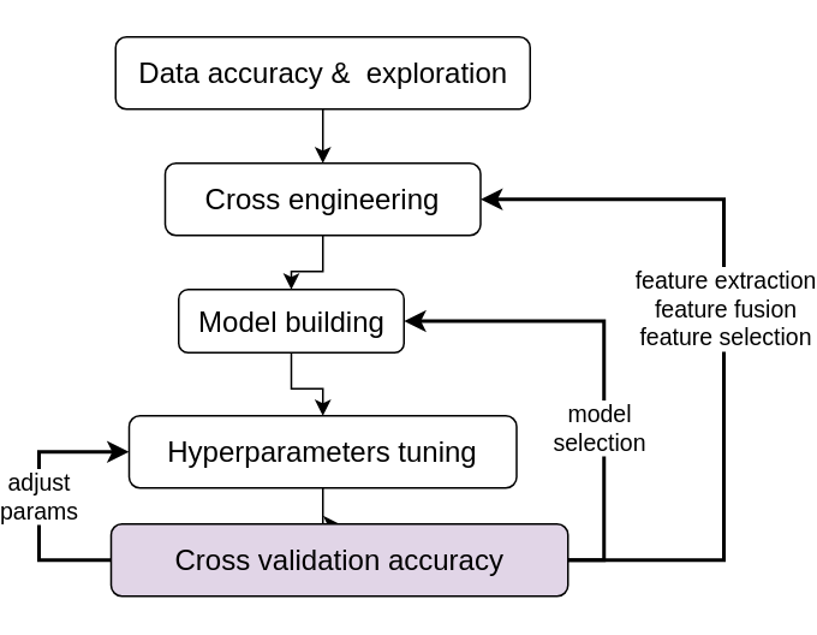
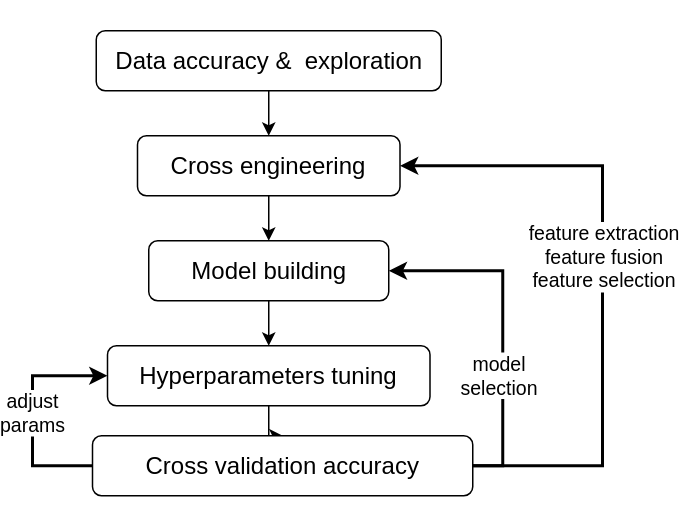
- <mxCell id="7" value="&lt;font size=&quot;3&quot;&gt;Model building&lt;/font&gt;" style="rounded=1;whiteSpace=wrap;html=1;" parent="1" vertex="1"><mxGeometry x="97.5" y="160" width="125" height="35" as="geometry" /></mxCell>
+ <mxCell id="7" value="&lt;font size=&quot;3&quot;&gt;Model building&lt;/font&gt;" style="rounded=1;whiteSpace=wrap;html=1;" parent="1" vertex="1"><mxGeometry x="97.5" y="160" width="160" height="40" as="geometry" /></mxCell>
- <mxCell id="14" value="&lt;font size=&quot;3&quot;&gt;Cross validation accuracy&lt;/font&gt;" style="rounded=1;whiteSpace=wrap;html=1;fillColor=#e1d5e7;" parent="1" vertex="1"><mxGeometry x="60" y="290" width="253.5" height="40" as="geometry" /></mxCell>
+ <mxCell id="14" value="&lt;font size=&quot;3&quot;&gt;Cross validation accuracy&lt;/font&gt;" style="rounded=1;whiteSpace=wrap;html=1;" parent="1" vertex="1"><mxGeometry x="60" y="290" width="253.5" height="40" as="geometry" /></mxCell>
